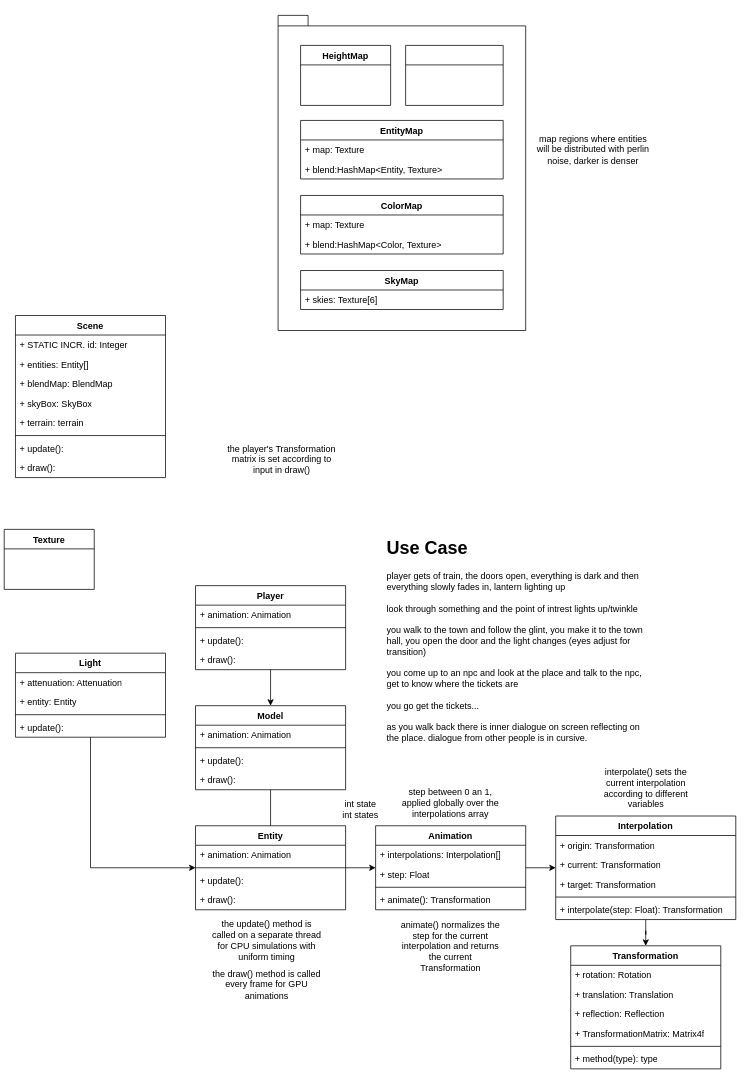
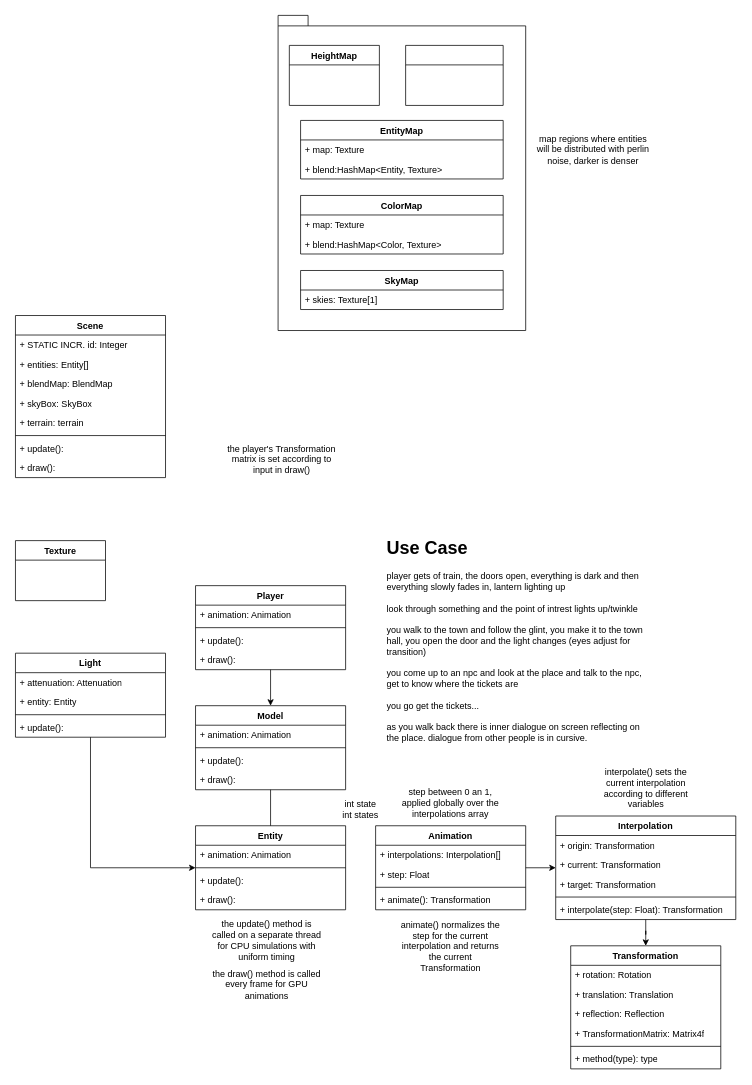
- <mxCell id="55" value="HeightMap" style="swimlane;fontStyle=1;align=center;verticalAlign=top;childLayout=stackLayout;horizontal=1;startSize=26;horizontalStack=0;resizeParent=1;resizeParentMax=0;resizeLast=0;collapsible=1;marginBottom=0;whiteSpace=wrap;html=1;gradientColor=none;swimlaneFillColor=none;" vertex="1" parent="1"><mxGeometry x="400" y="60" width="120" height="80" as="geometry" /></mxCell>
+ <mxCell id="55" value="HeightMap" style="swimlane;fontStyle=1;align=center;verticalAlign=top;childLayout=stackLayout;horizontal=1;startSize=26;horizontalStack=0;resizeParent=1;resizeParentMax=0;resizeLast=0;collapsible=1;marginBottom=0;whiteSpace=wrap;html=1;gradientColor=none;swimlaneFillColor=none;" vertex="1" parent="1"><mxGeometry x="385" y="60" width="120" height="80" as="geometry" /></mxCell>
- <mxCell id="57" value="+ skies: Texture[6]" style="text;strokeColor=none;fillColor=none;align=left;verticalAlign=top;spacingLeft=4;spacingRight=4;overflow=hidden;rotatable=0;points=[[0,0.5],[1,0.5]];portConstraint=eastwest;whiteSpace=wrap;html=1;" vertex="1" parent="56"><mxGeometry y="26" width="270" height="26" as="geometry" /></mxCell>
+ <mxCell id="57" value="+ skies: Texture[1]" style="text;strokeColor=none;fillColor=none;align=left;verticalAlign=top;spacingLeft=4;spacingRight=4;overflow=hidden;rotatable=0;points=[[0,0.5],[1,0.5]];portConstraint=eastwest;whiteSpace=wrap;html=1;" vertex="1" parent="56"><mxGeometry y="26" width="270" height="26" as="geometry" /></mxCell>
- <mxCell id="54" value="Texture" style="swimlane;fontStyle=1;align=center;verticalAlign=top;childLayout=stackLayout;horizontal=1;startSize=26;horizontalStack=0;resizeParent=1;resizeParentMax=0;resizeLast=0;collapsible=1;marginBottom=0;whiteSpace=wrap;html=1;gradientColor=none;swimlaneFillColor=none;" vertex="1" parent="1"><mxGeometry x="5" y="705" width="120" height="80" as="geometry" /></mxCell>
+ <mxCell id="54" value="Texture" style="swimlane;fontStyle=1;align=center;verticalAlign=top;childLayout=stackLayout;horizontal=1;startSize=26;horizontalStack=0;resizeParent=1;resizeParentMax=0;resizeLast=0;collapsible=1;marginBottom=0;whiteSpace=wrap;html=1;gradientColor=none;swimlaneFillColor=none;" vertex="1" parent="1"><mxGeometry x="20" y="720" width="120" height="80" as="geometry" /></mxCell>
- <mxCell id="23" style="edgeStyle=orthogonalEdgeStyle;rounded=0;orthogonalLoop=1;jettySize=auto;html=1;" parent="1" source="24" target="11" edge="1"><mxGeometry relative="1" as="geometry" /></mxCell>
